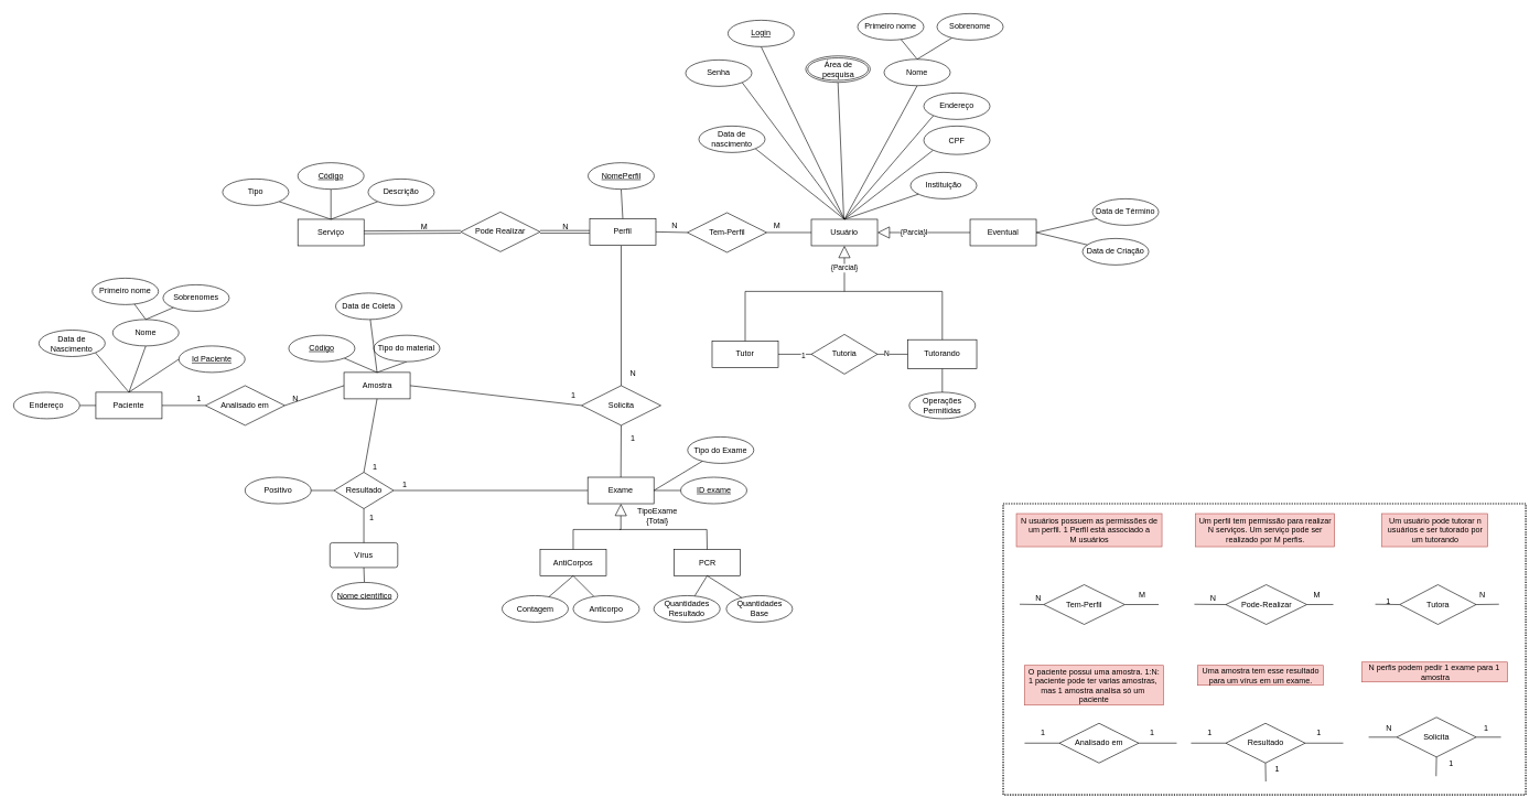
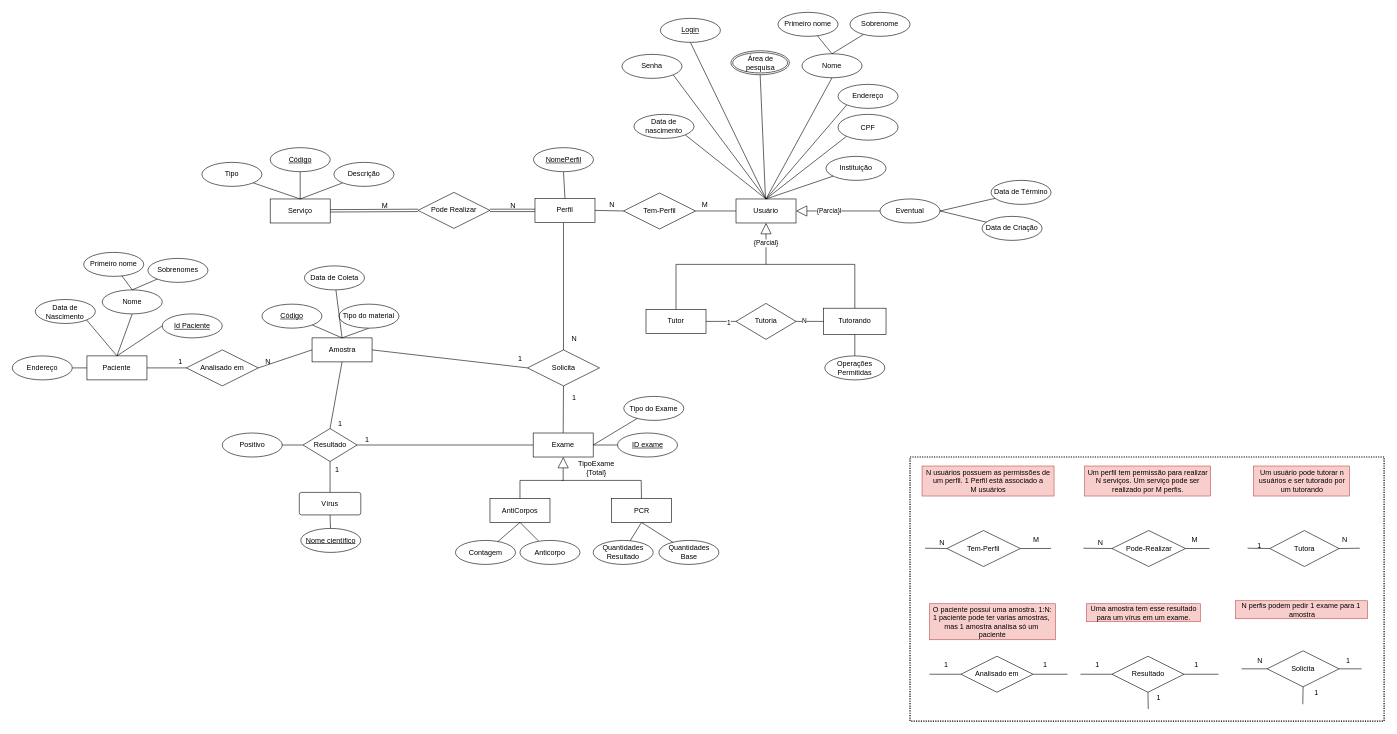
- <mxCell id="123" value="Eventual" style="whiteSpace=wrap;html=1;align=center;" parent="1" vertex="1"><mxGeometry x="1466" y="331" width="100" height="40" as="geometry" /></mxCell>
+ <mxCell id="123" value="Eventual" style="ellipse;whiteSpace=wrap;html=1;align=center;" parent="1" vertex="1"><mxGeometry x="1466" y="331" width="100" height="40" as="geometry" /></mxCell>
